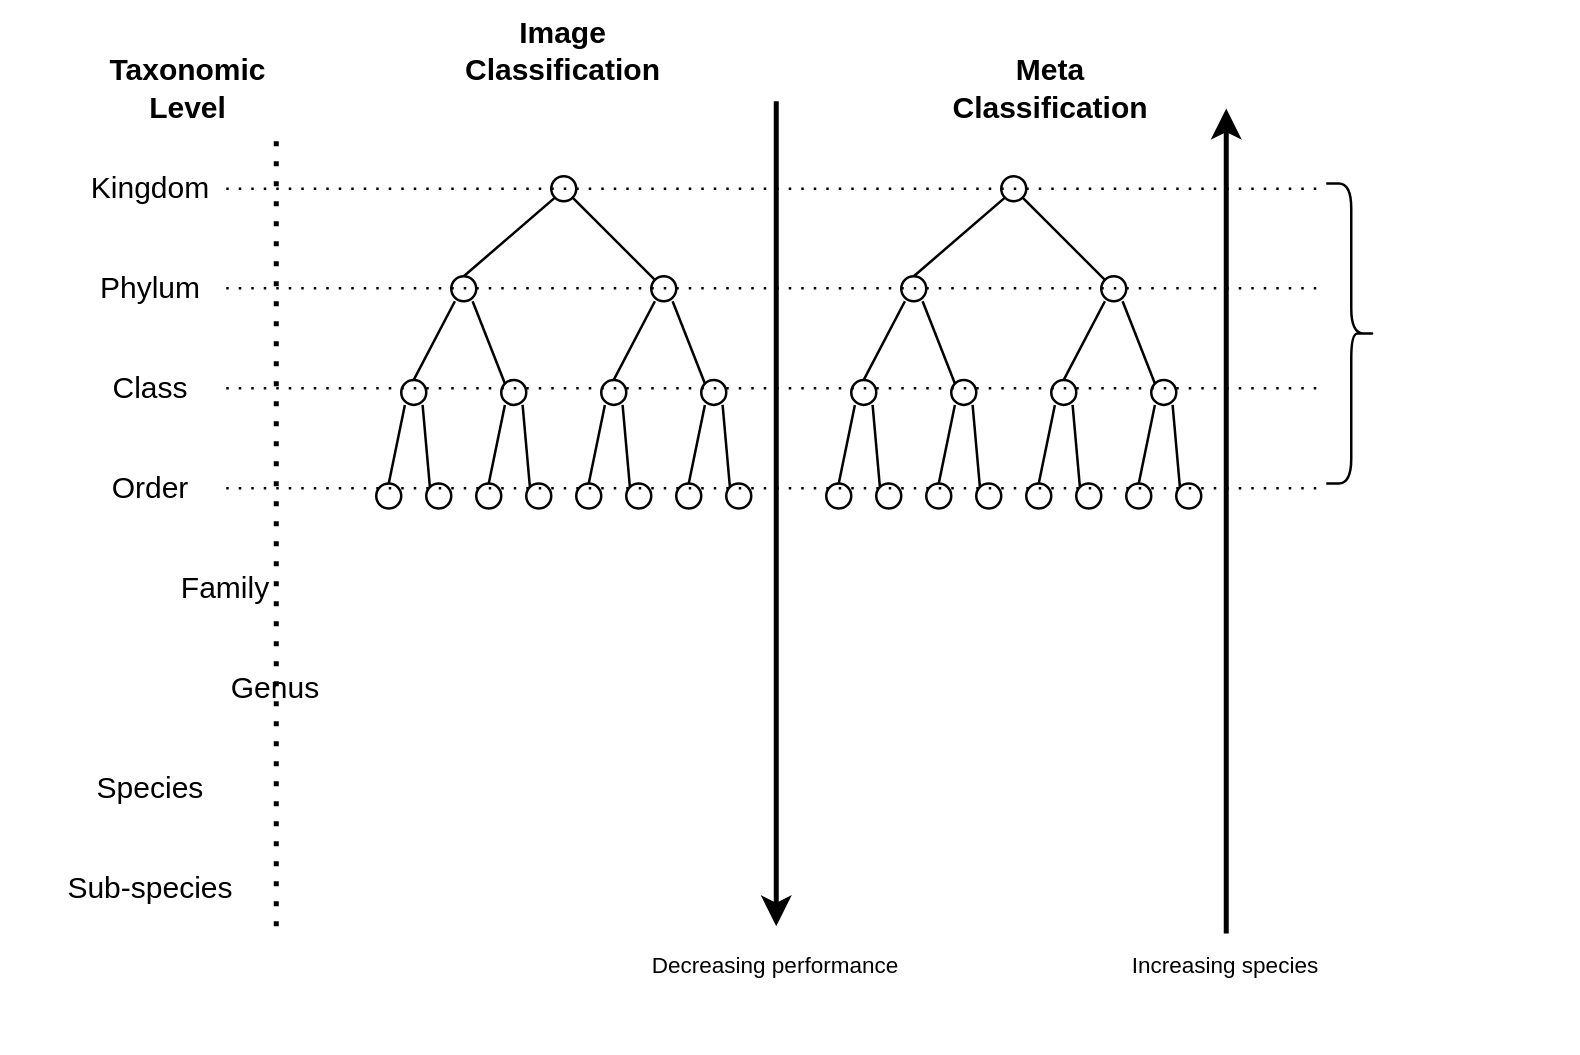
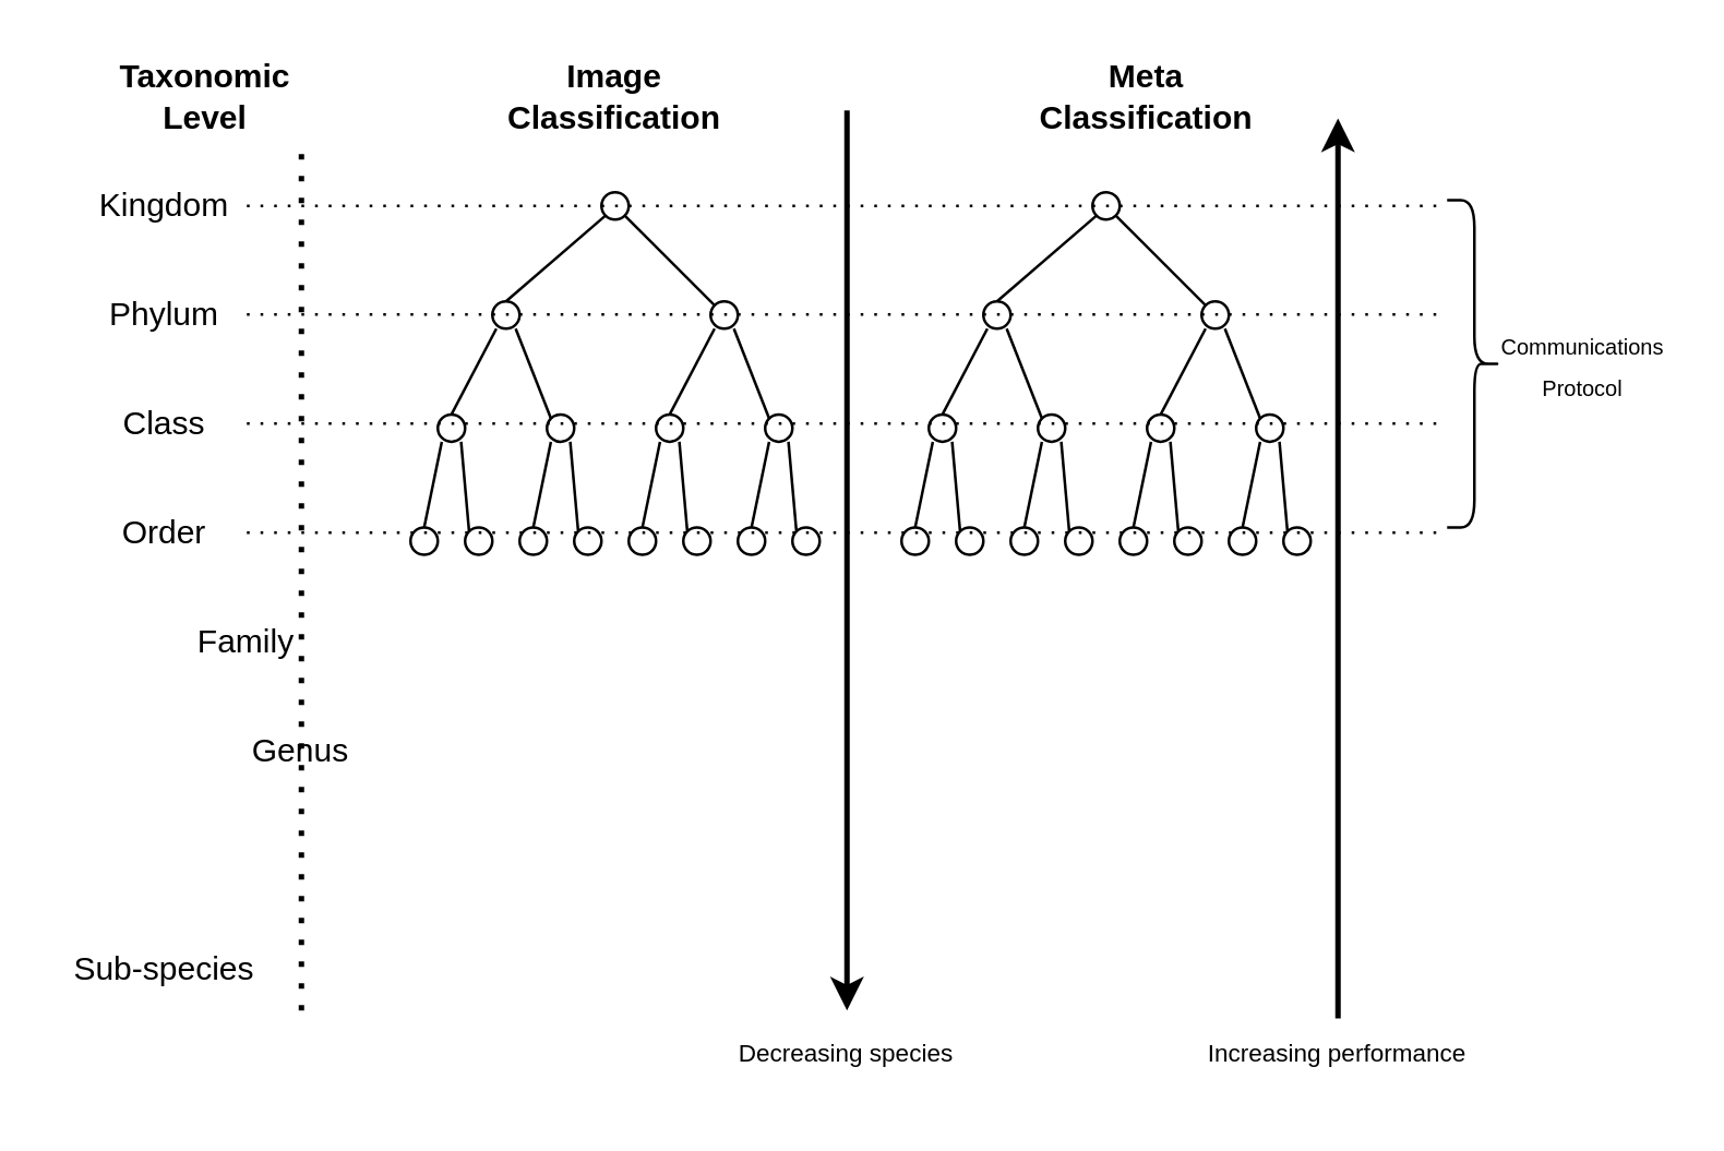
- <mxCell id="72" value="&lt;b&gt;Image Classification&lt;br&gt;&lt;/b&gt;" style="text;html=1;strokeColor=none;fillColor=none;align=center;verticalAlign=middle;whiteSpace=wrap;rounded=0;" vertex="1" parent="1"><mxGeometry x="185" y="5" width="80" height="30" as="geometry" /></mxCell>
+ <mxCell id="72" value="&lt;b&gt;Image Classification&lt;br&gt;&lt;/b&gt;" style="text;html=1;strokeColor=none;fillColor=none;align=center;verticalAlign=middle;whiteSpace=wrap;rounded=0;" vertex="1" parent="1"><mxGeometry x="185" y="20" width="80" height="30" as="geometry" /></mxCell>
+ <mxCell id="81" value="&lt;font style=&quot;font-size: 8px;&quot;&gt;Communications Protocol&lt;br&gt;&lt;/font&gt;" style="text;html=1;strokeColor=none;fillColor=none;align=center;verticalAlign=middle;whiteSpace=wrap;rounded=0;" vertex="1" parent="1"><mxGeometry x="550" y="117.92" width="60" height="30" as="geometry" /></mxCell>
- <mxCell id="8" value="Species" style="text;html=1;strokeColor=none;fillColor=none;align=center;verticalAlign=middle;whiteSpace=wrap;rounded=0;" vertex="1" parent="1"><mxGeometry x="30" y="300" width="60" height="30" as="geometry" /></mxCell>
- <mxCell id="74" value="&lt;font style=&quot;font-size: 9px;&quot;&gt;Decreasing performance&lt;br&gt;&lt;/font&gt;" style="text;html=1;strokeColor=none;fillColor=none;align=center;verticalAlign=middle;whiteSpace=wrap;rounded=0;" vertex="1" parent="1"><mxGeometry x="240" y="370" width="140" height="30" as="geometry" /></mxCell>
+ <mxCell id="74" value="&lt;font style=&quot;font-size: 9px;&quot;&gt;Decreasing species&lt;br&gt;&lt;/font&gt;" style="text;html=1;strokeColor=none;fillColor=none;align=center;verticalAlign=middle;whiteSpace=wrap;rounded=0;" vertex="1" parent="1"><mxGeometry x="240" y="370" width="140" height="30" as="geometry" /></mxCell>
- <mxCell id="75" value="&lt;font style=&quot;font-size: 9px;&quot;&gt;Increasing species&lt;br&gt;&lt;/font&gt;" style="text;html=1;strokeColor=none;fillColor=none;align=center;verticalAlign=middle;whiteSpace=wrap;rounded=0;" vertex="1" parent="1"><mxGeometry x="420" y="370" width="140" height="30" as="geometry" /></mxCell>
+ <mxCell id="75" value="&lt;font style=&quot;font-size: 9px;&quot;&gt;Increasing performance&lt;br&gt;&lt;/font&gt;" style="text;html=1;strokeColor=none;fillColor=none;align=center;verticalAlign=middle;whiteSpace=wrap;rounded=0;" vertex="1" parent="1"><mxGeometry x="420" y="370" width="140" height="30" as="geometry" /></mxCell>
